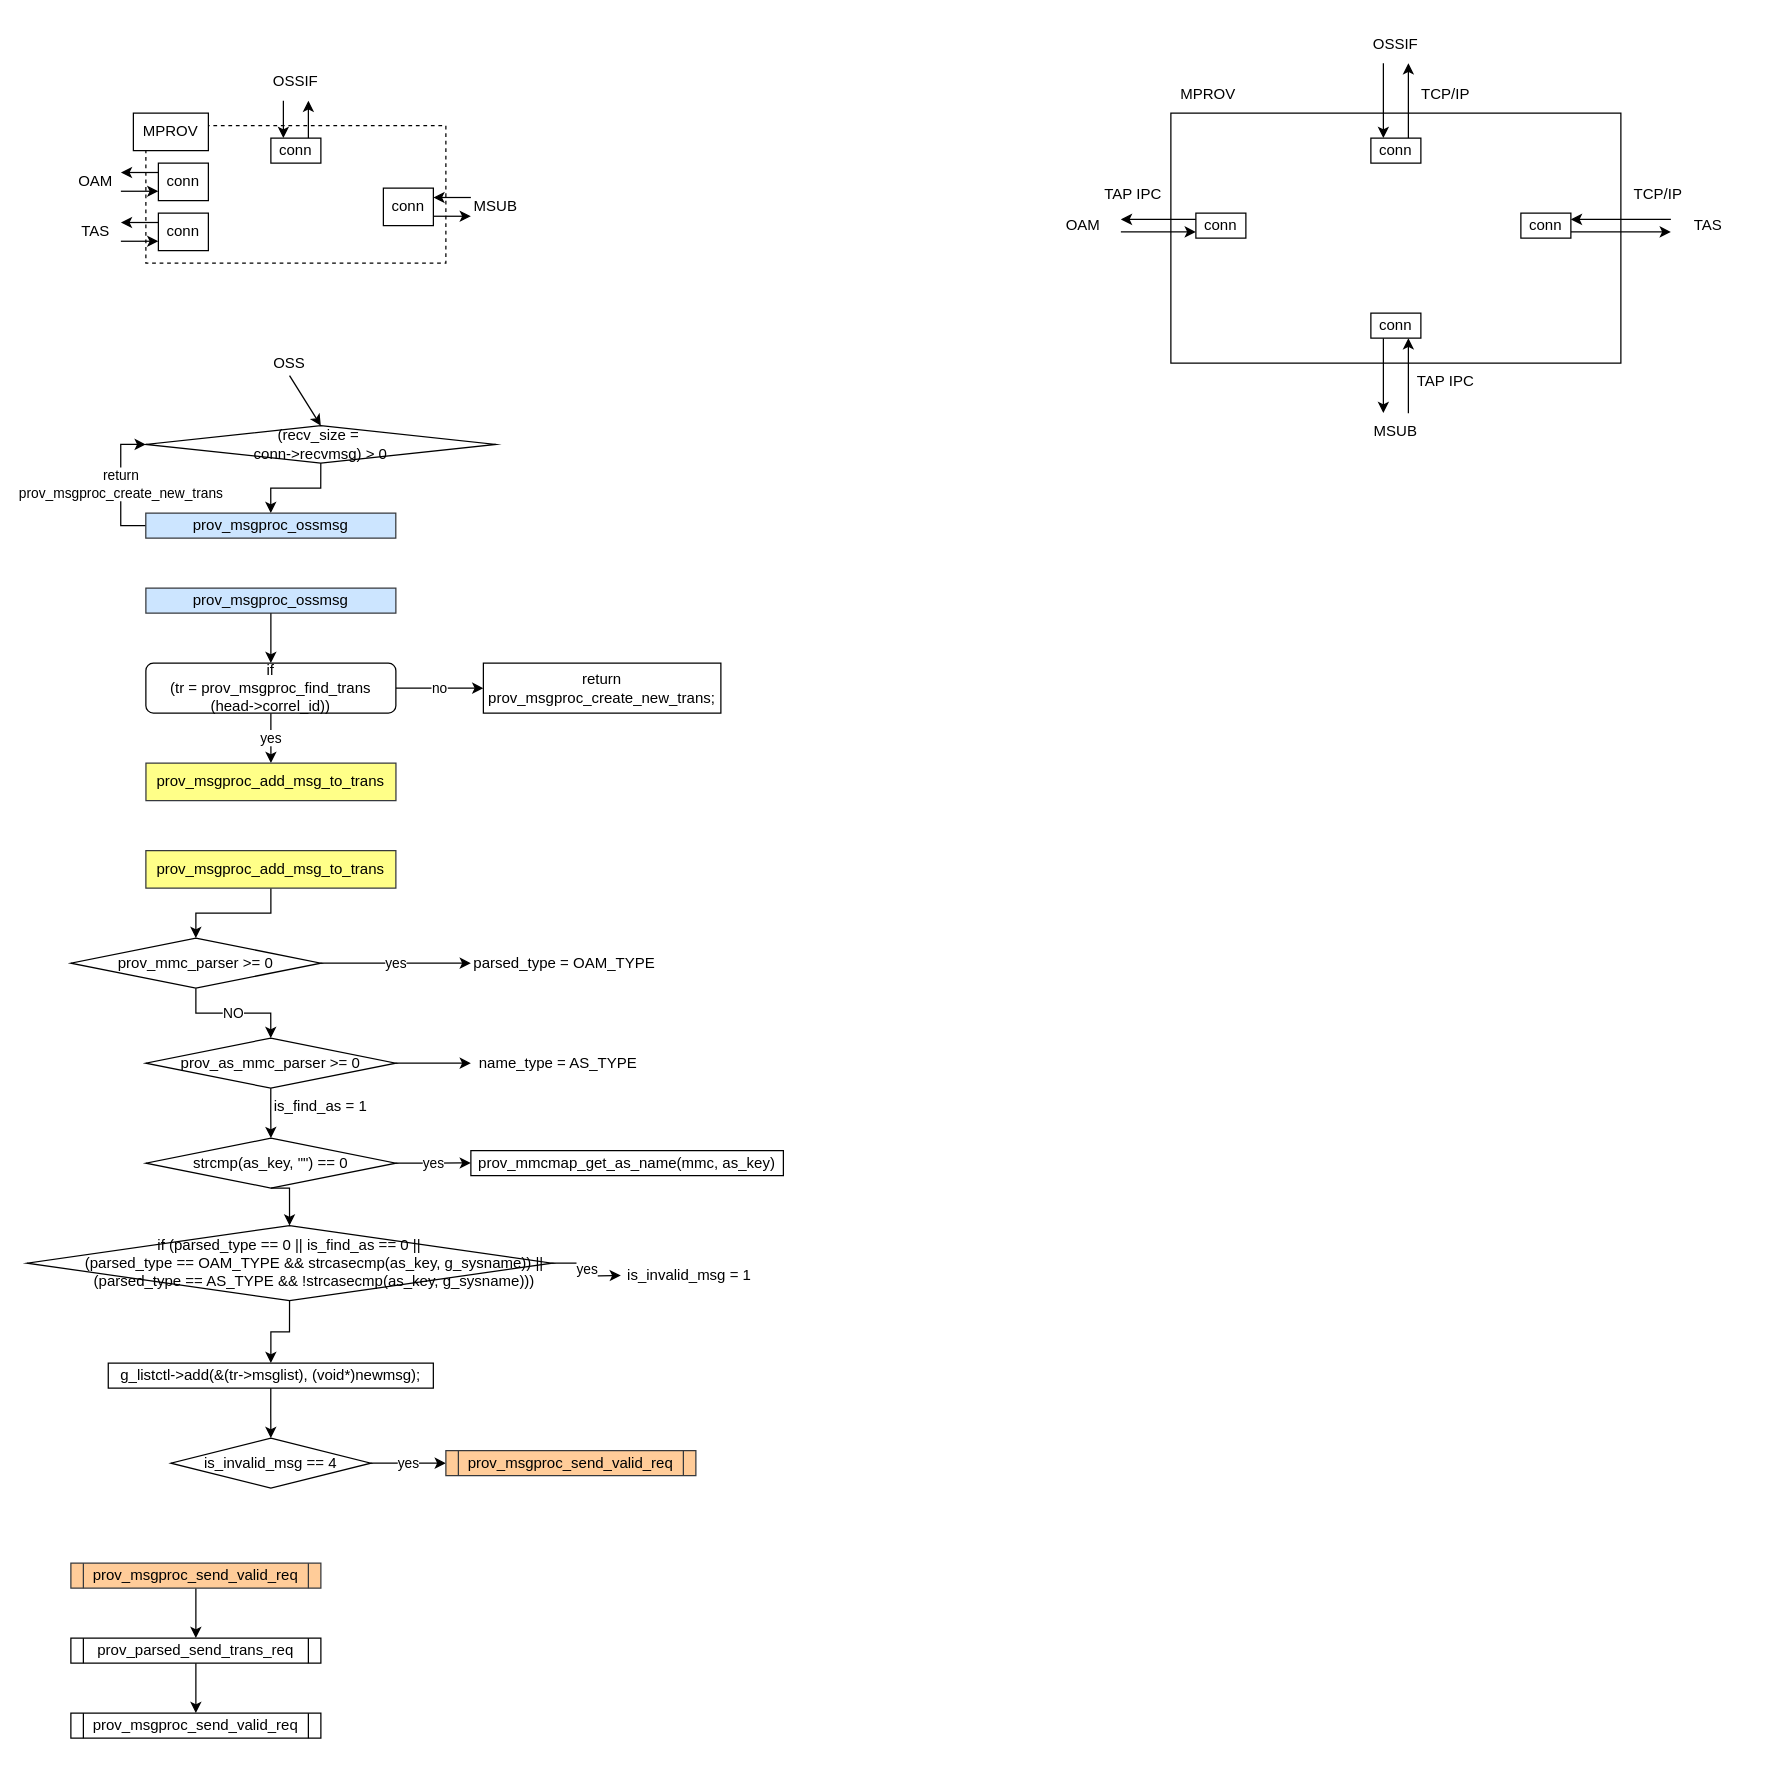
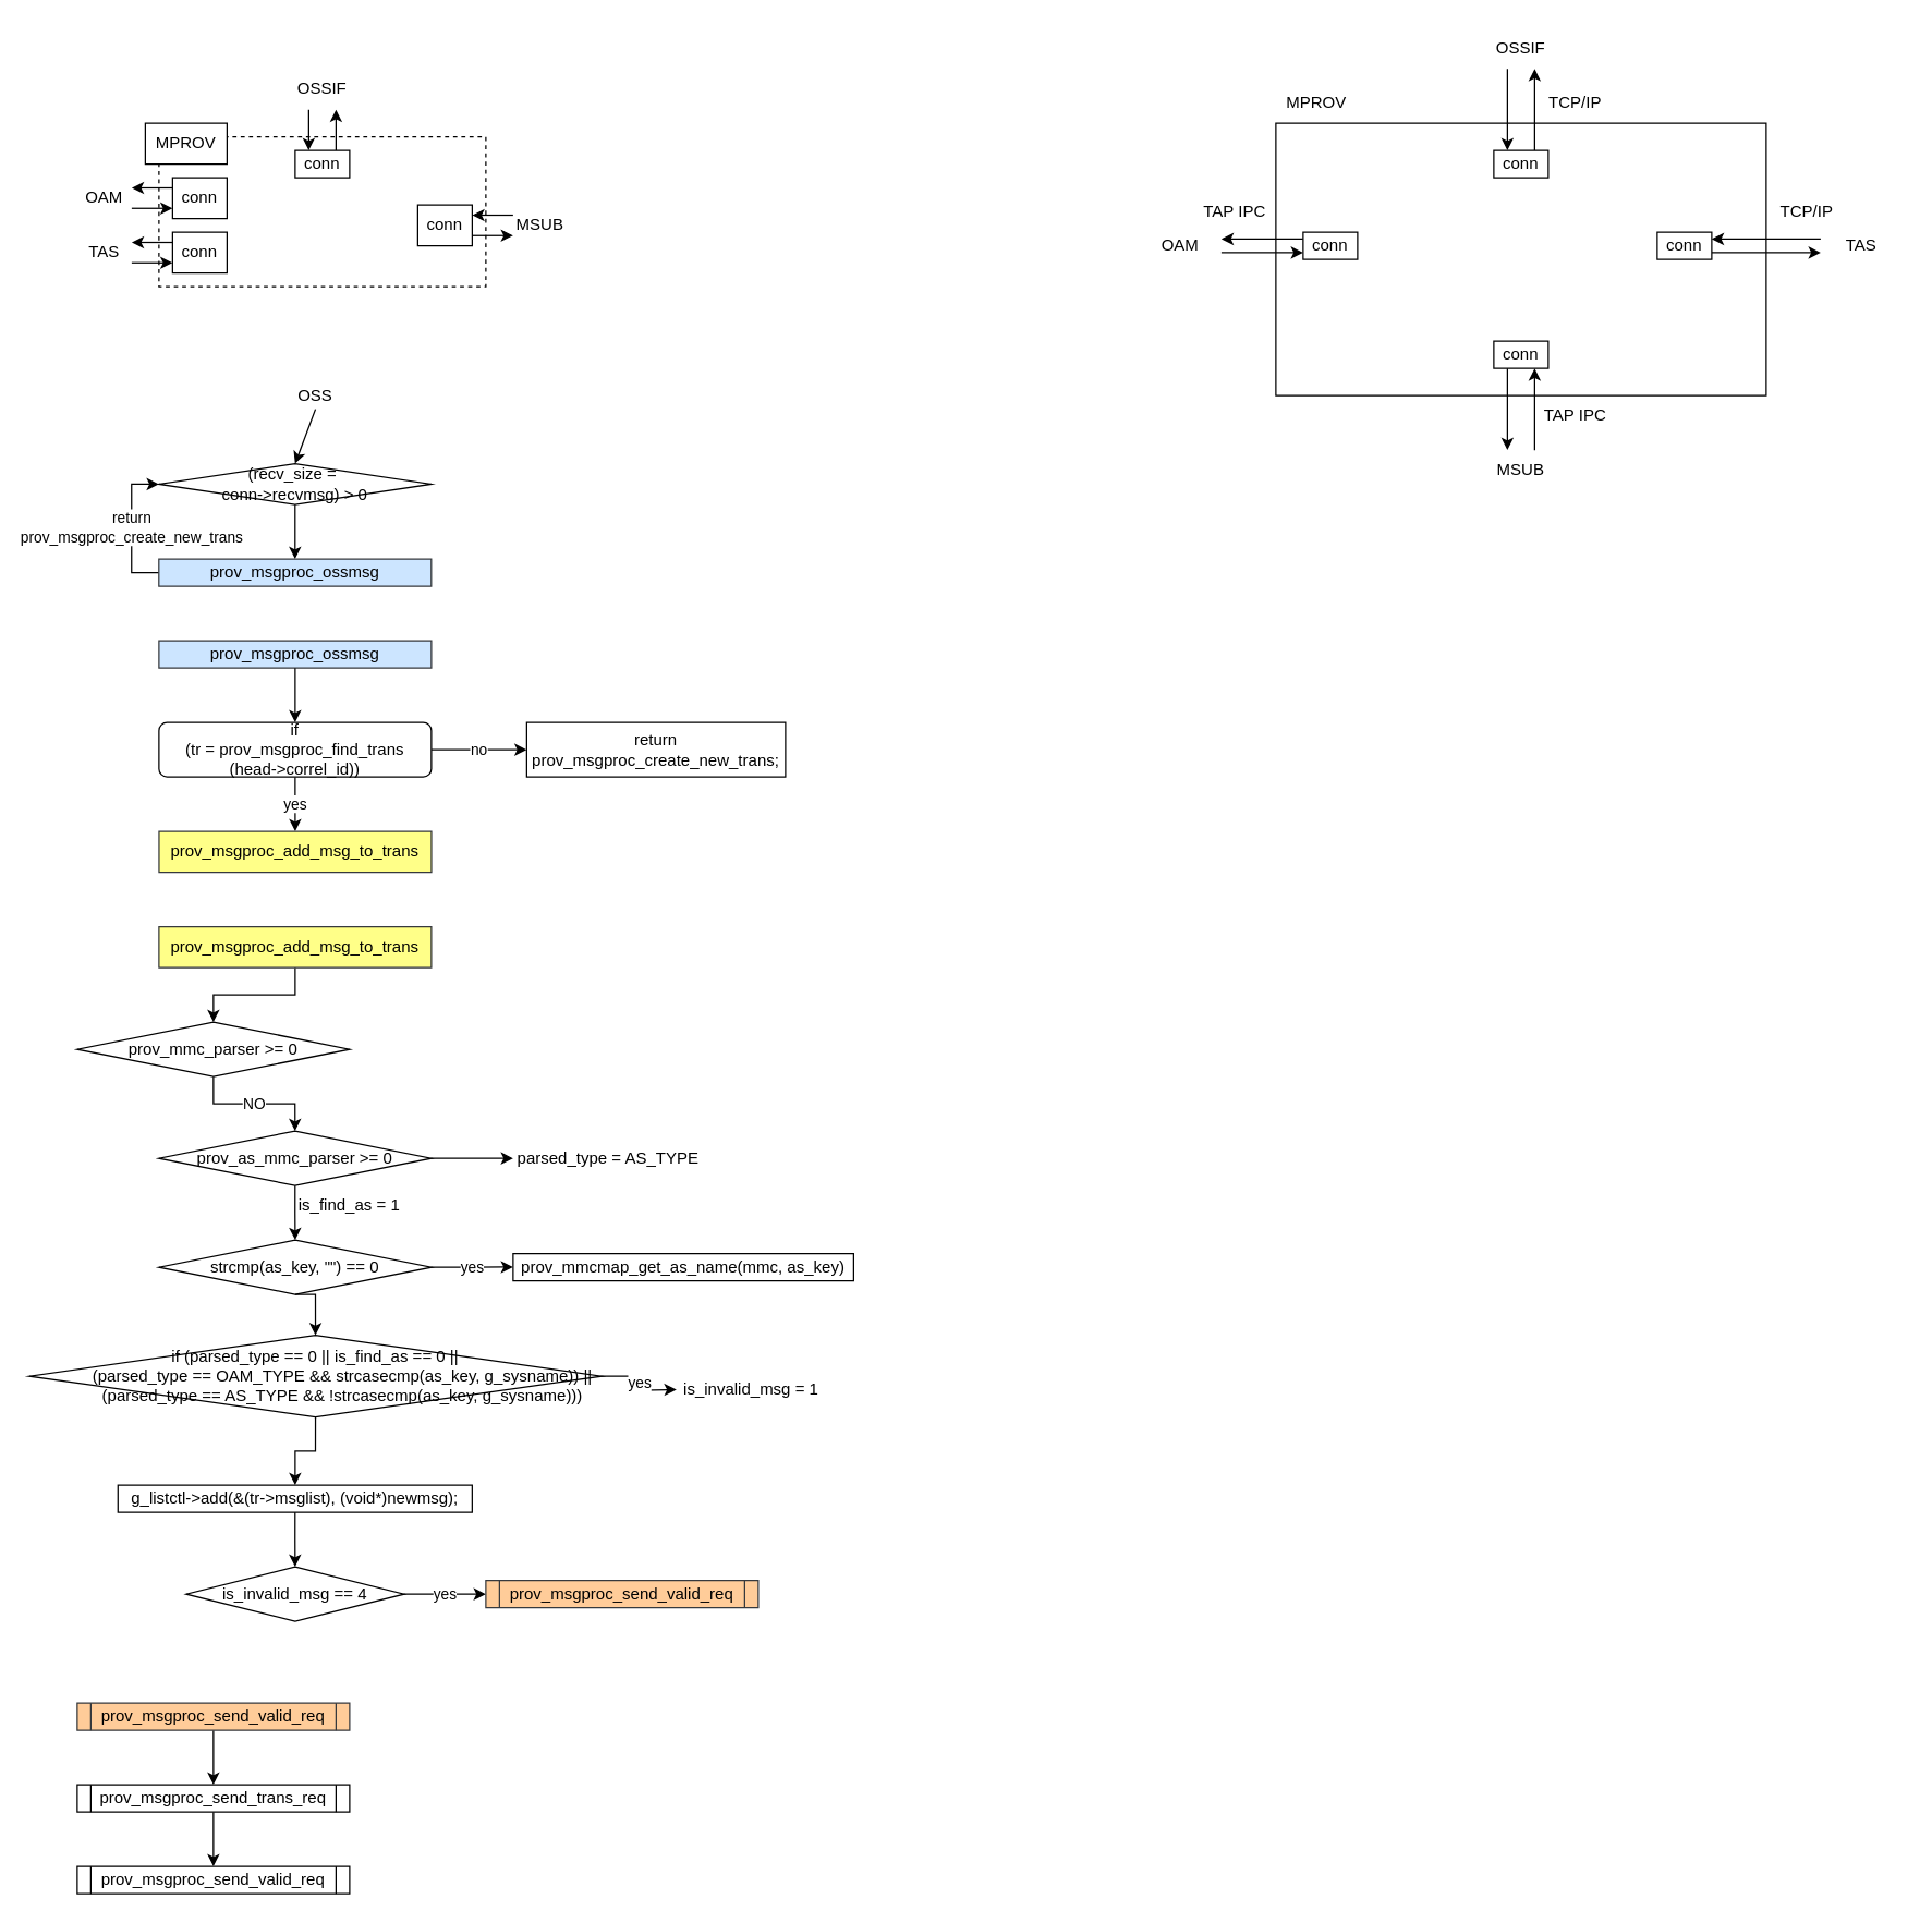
- <mxCell id="20" value="(recv_size =&amp;nbsp;&lt;div&gt;conn-&amp;gt;recvmsg) &amp;gt; 0&lt;/div&gt;" style="rhombus;whiteSpace=wrap;html=1;" parent="1" vertex="1"><mxGeometry x="115.94" y="340" width="280" height="30" as="geometry" /></mxCell>
+ <mxCell id="20" value="(recv_size =&amp;nbsp;&lt;div&gt;conn-&amp;gt;recvmsg) &amp;gt; 0&lt;/div&gt;" style="rhombus;whiteSpace=wrap;html=1;" parent="1" vertex="1"><mxGeometry x="115.94" y="340" width="200" height="30" as="geometry" /></mxCell>
- <mxCell id="36" value="yes" style="edgeStyle=orthogonalEdgeStyle;rounded=0;orthogonalLoop=1;jettySize=auto;html=1;exitX=1;exitY=0.5;exitDx=0;exitDy=0;entryX=0;entryY=0.5;entryDx=0;entryDy=0;" parent="1" source="37" target="41" edge="1"><mxGeometry relative="1" as="geometry" /></mxCell>
- <mxCell id="41" value="parsed_type = OAM_TYPE" style="text;html=1;align=center;verticalAlign=middle;whiteSpace=wrap;rounded=0;" parent="1" vertex="1"><mxGeometry x="376" y="755" width="150" height="30" as="geometry" /></mxCell>
- <mxCell id="42" value="name_type = AS_TYPE" style="text;html=1;align=center;verticalAlign=middle;whiteSpace=wrap;rounded=0;" parent="1" vertex="1"><mxGeometry x="376" y="835" width="140" height="30" as="geometry" /></mxCell>
+ <mxCell id="42" value="parsed_type = AS_TYPE" style="text;html=1;align=center;verticalAlign=middle;whiteSpace=wrap;rounded=0;" parent="1" vertex="1"><mxGeometry x="376" y="835" width="140" height="30" as="geometry" /></mxCell>
- <mxCell id="60" value="&lt;span style=&quot;text-align: left;&quot;&gt;prov_parsed_send_trans_req&lt;/span&gt;" style="shape=process;whiteSpace=wrap;html=1;backgroundOutline=1;size=0.05;" parent="1" vertex="1"><mxGeometry x="56" y="1310" width="200" height="20" as="geometry" /></mxCell>
+ <mxCell id="60" value="&lt;span style=&quot;text-align: left;&quot;&gt;prov_msgproc_send_trans_req&lt;/span&gt;" style="shape=process;whiteSpace=wrap;html=1;backgroundOutline=1;size=0.05;" parent="1" vertex="1"><mxGeometry x="56" y="1310" width="200" height="20" as="geometry" /></mxCell>
